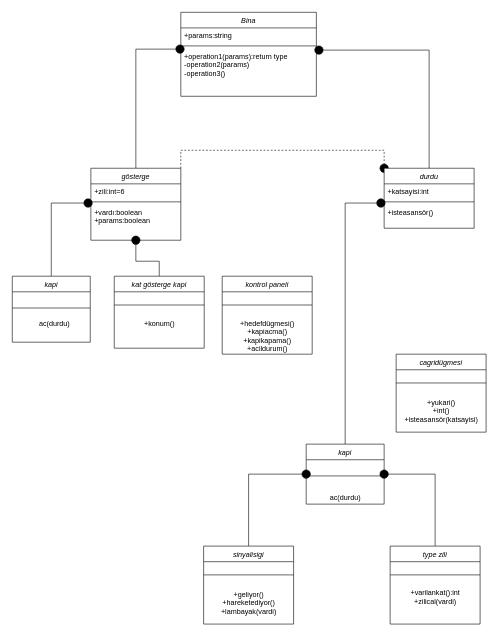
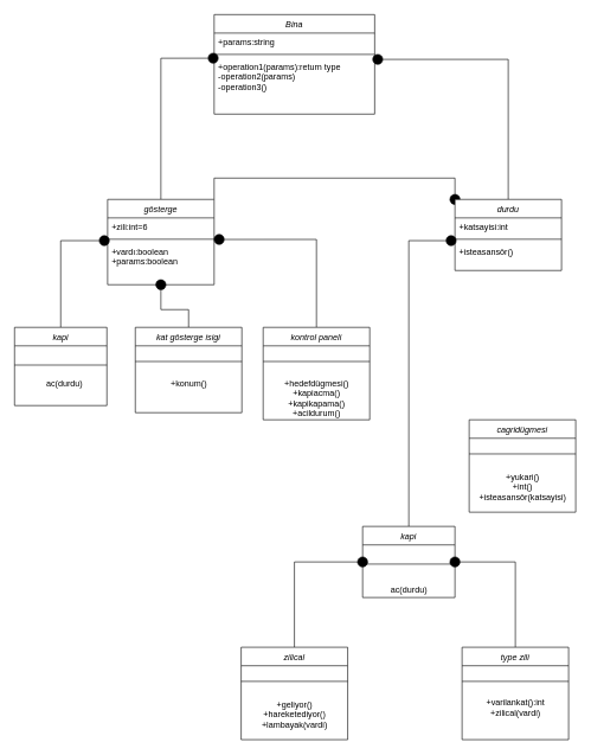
- <mxCell id="7" style="edgeStyle=orthogonalEdgeStyle;rounded=0;orthogonalLoop=1;jettySize=auto;html=1;exitX=1;exitY=0;exitDx=0;exitDy=0;entryX=0;entryY=0;entryDx=0;entryDy=0;endArrow=oval;endFill=1;startSize=14;endSize=14;sourcePerimeterSpacing=8;targetPerimeterSpacing=8;dashed=1;" edge="1" parent="1" source="8" target="13"><mxGeometry relative="1" as="geometry" /></mxCell>
+ <mxCell id="7" style="edgeStyle=orthogonalEdgeStyle;rounded=0;orthogonalLoop=1;jettySize=auto;html=1;exitX=1;exitY=0;exitDx=0;exitDy=0;entryX=0;entryY=0;entryDx=0;entryDy=0;endArrow=oval;endFill=1;startSize=14;endSize=14;sourcePerimeterSpacing=8;targetPerimeterSpacing=8;" edge="1" parent="1" source="8" target="13"><mxGeometry relative="1" as="geometry" /></mxCell>
+ <mxCell id="25" style="edgeStyle=orthogonalEdgeStyle;rounded=0;orthogonalLoop=1;jettySize=auto;html=1;exitX=0.5;exitY=0;exitDx=0;exitDy=0;entryX=1.047;entryY=-0.092;entryDx=0;entryDy=0;entryPerimeter=0;endArrow=oval;endFill=1;startSize=14;endSize=14;sourcePerimeterSpacing=8;targetPerimeterSpacing=8;" edge="1" parent="1" source="26" target="11"><mxGeometry relative="1" as="geometry" /></mxCell>
- <mxCell id="21" value="kat gösterge kapi" style="swimlane;fontStyle=2;align=center;verticalAlign=top;childLayout=stackLayout;horizontal=1;startSize=26;horizontalStack=0;resizeParent=1;resizeLast=0;collapsible=1;marginBottom=0;rounded=0;shadow=0;strokeWidth=1;" vertex="1" parent="1"><mxGeometry x="190" y="460" width="150" height="120" as="geometry"><mxRectangle x="230" y="140" width="160" height="26" as="alternateBounds" /></mxGeometry></mxCell>
+ <mxCell id="21" value="kat gösterge isigi" style="swimlane;fontStyle=2;align=center;verticalAlign=top;childLayout=stackLayout;horizontal=1;startSize=26;horizontalStack=0;resizeParent=1;resizeLast=0;collapsible=1;marginBottom=0;rounded=0;shadow=0;strokeWidth=1;" vertex="1" parent="1"><mxGeometry x="190" y="460" width="150" height="120" as="geometry"><mxRectangle x="230" y="140" width="160" height="26" as="alternateBounds" /></mxGeometry></mxCell>
- <mxCell id="37" value="sinyalisigi" style="swimlane;fontStyle=2;align=center;verticalAlign=top;childLayout=stackLayout;horizontal=1;startSize=26;horizontalStack=0;resizeParent=1;resizeLast=0;collapsible=1;marginBottom=0;rounded=0;shadow=0;strokeWidth=1;" vertex="1" parent="1"><mxGeometry x="339" y="910" width="150" height="130" as="geometry"><mxRectangle x="230" y="140" width="160" height="26" as="alternateBounds" /></mxGeometry></mxCell>
+ <mxCell id="37" value="zilical" style="swimlane;fontStyle=2;align=center;verticalAlign=top;childLayout=stackLayout;horizontal=1;startSize=26;horizontalStack=0;resizeParent=1;resizeLast=0;collapsible=1;marginBottom=0;rounded=0;shadow=0;strokeWidth=1;" vertex="1" parent="1"><mxGeometry x="339" y="910" width="150" height="130" as="geometry"><mxRectangle x="230" y="140" width="160" height="26" as="alternateBounds" /></mxGeometry></mxCell>
